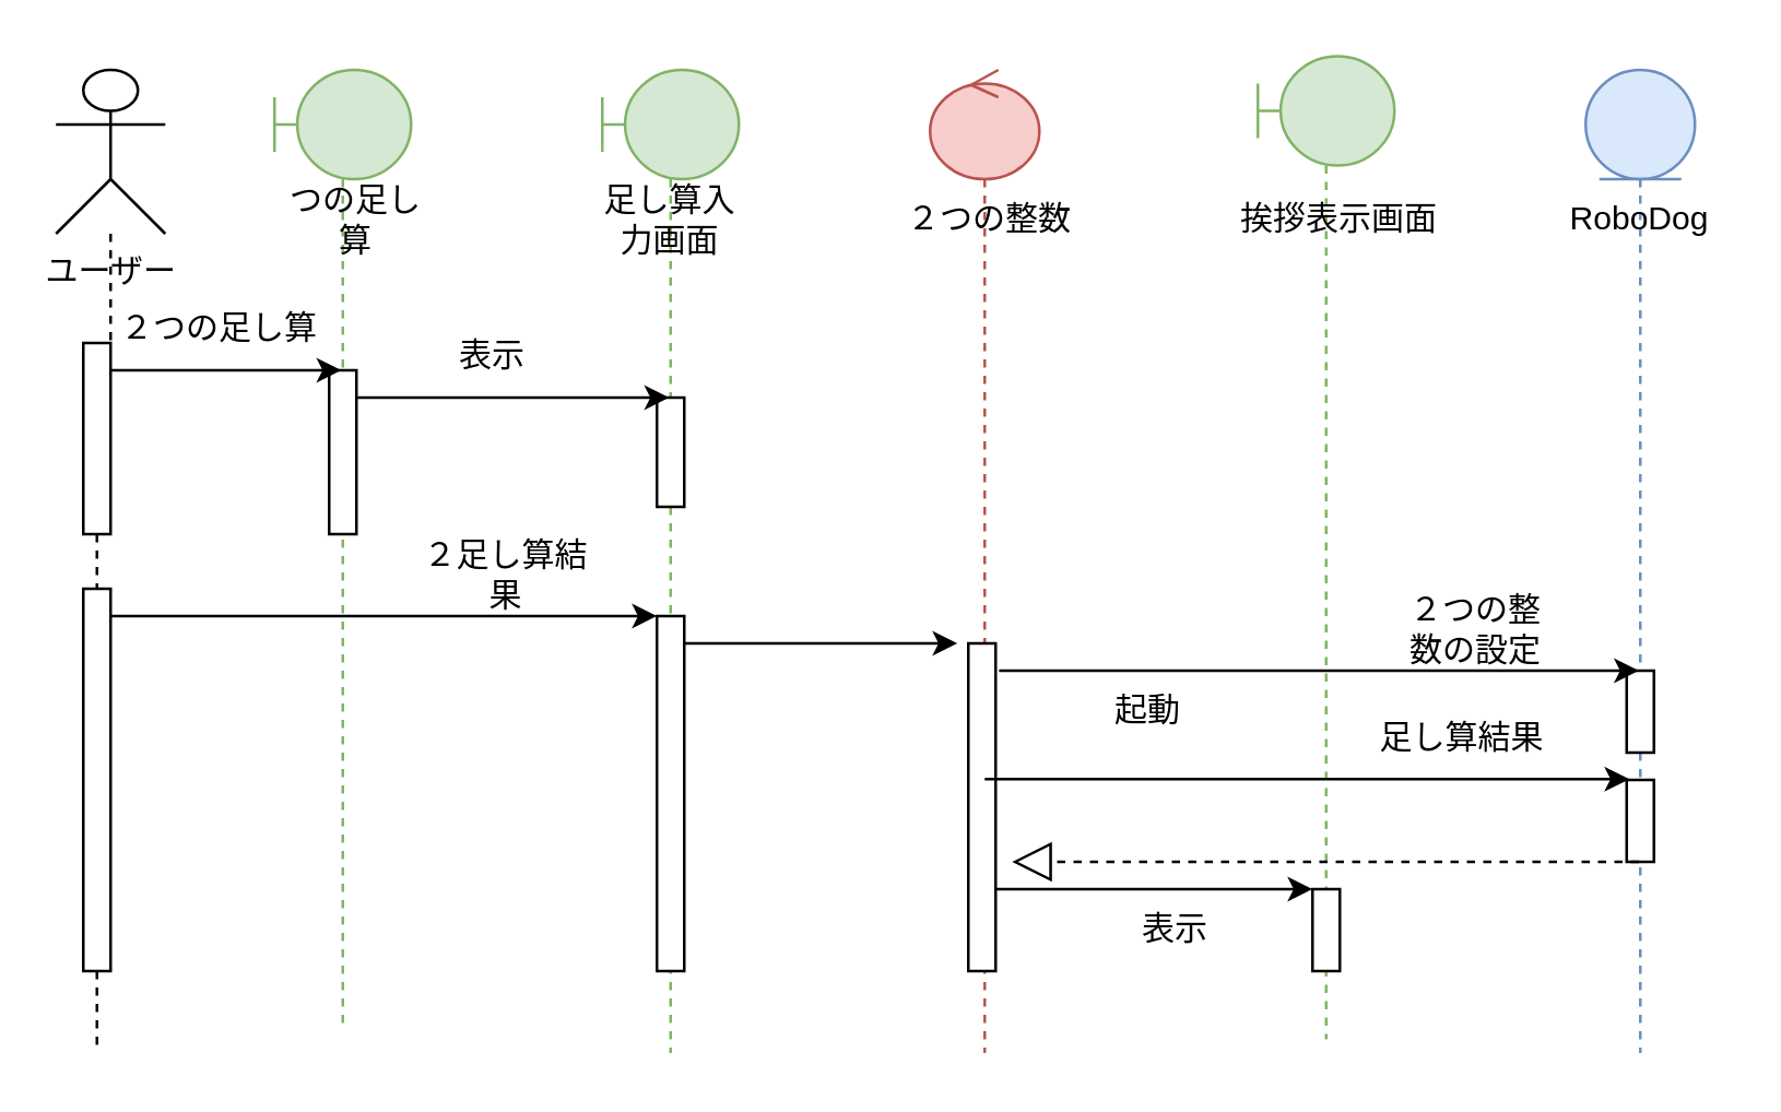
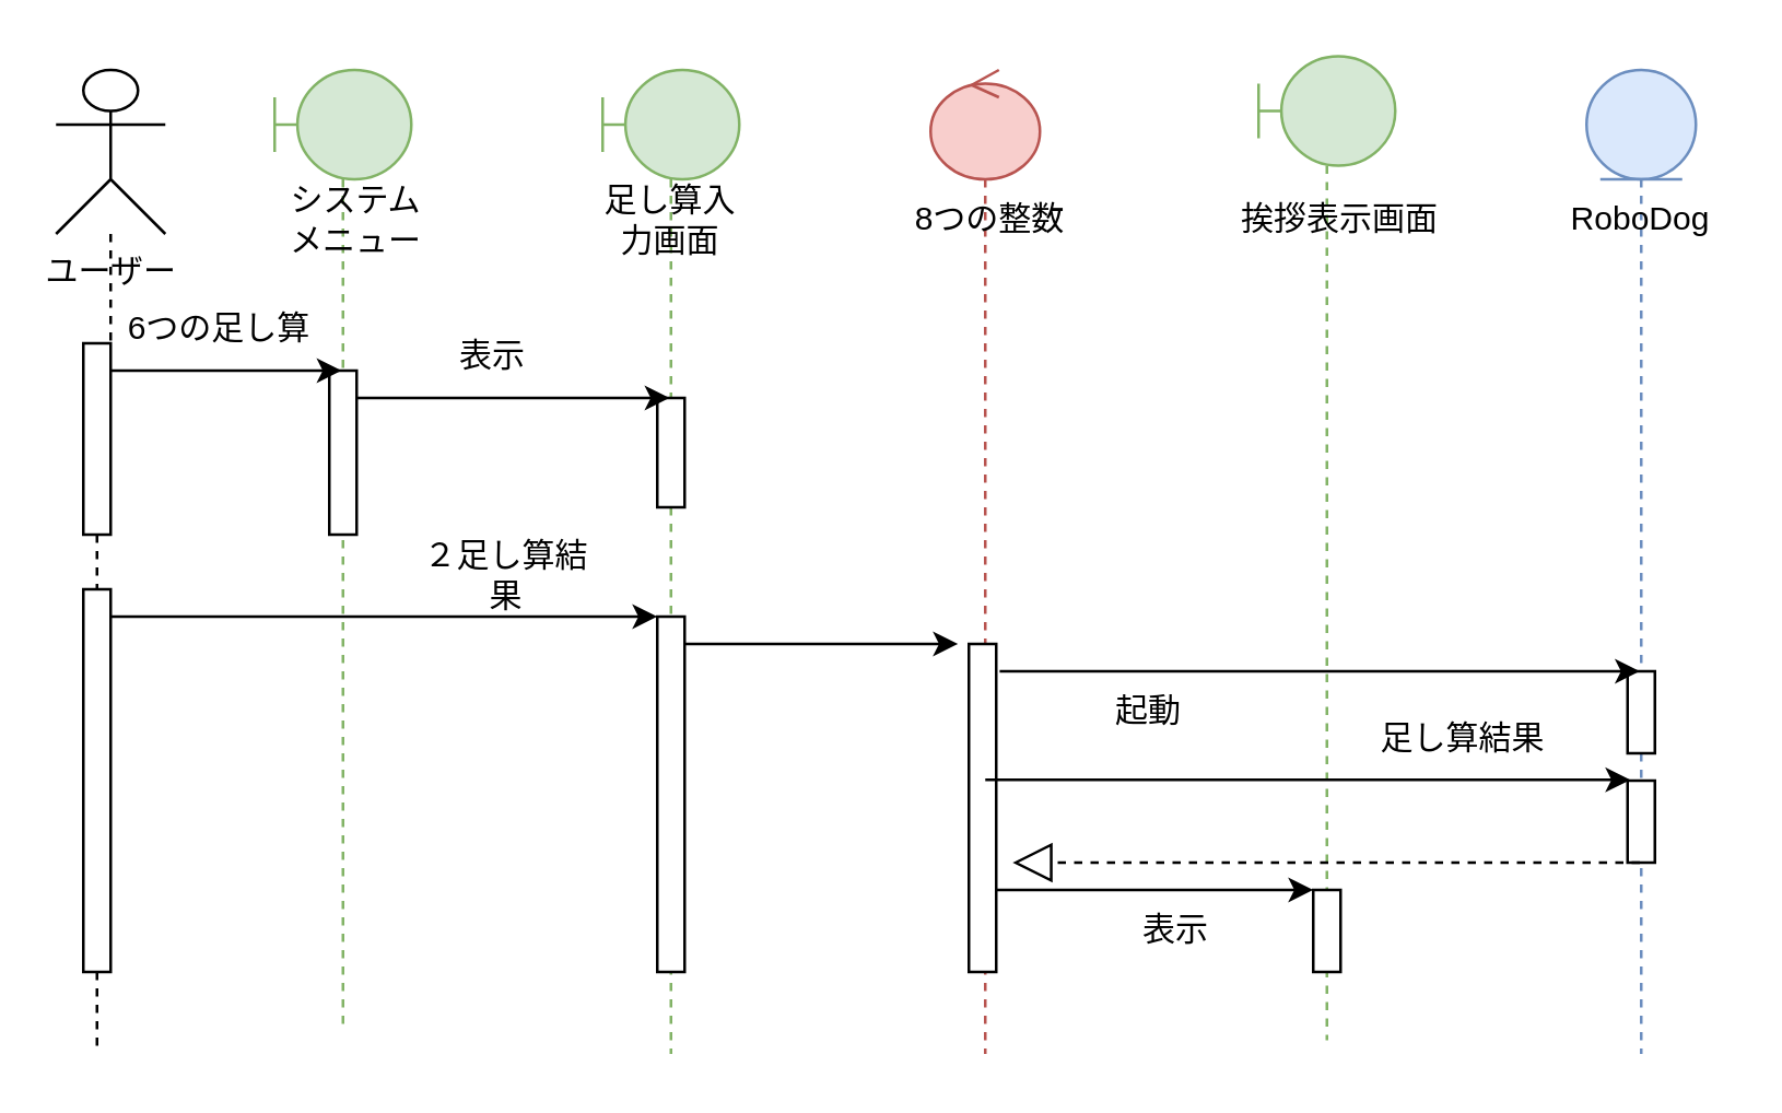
- <mxCell id="16" value="つの足し算" style="text;html=1;align=center;verticalAlign=middle;whiteSpace=wrap;rounded=0;" vertex="1" parent="1"><mxGeometry x="100" y="65" width="60" height="30" as="geometry" /></mxCell>
+ <mxCell id="16" value="システムメニュー" style="text;html=1;align=center;verticalAlign=middle;whiteSpace=wrap;rounded=0;" vertex="1" parent="1"><mxGeometry x="100" y="65" width="60" height="30" as="geometry" /></mxCell>
- <mxCell id="18" value="２つの整数" style="text;html=1;align=center;verticalAlign=middle;whiteSpace=wrap;rounded=0;" vertex="1" parent="1"><mxGeometry x="324" y="65" width="76" height="30" as="geometry" /></mxCell>
+ <mxCell id="18" value="8つの整数" style="text;html=1;align=center;verticalAlign=middle;whiteSpace=wrap;rounded=0;" vertex="1" parent="1"><mxGeometry x="324" y="65" width="76" height="30" as="geometry" /></mxCell>
- <mxCell id="27" value="２つの足し算" style="text;html=1;align=center;verticalAlign=middle;whiteSpace=wrap;rounded=0;" vertex="1" parent="1"><mxGeometry x="40" y="105" width="80" height="30" as="geometry" /></mxCell>
+ <mxCell id="27" value="6つの足し算" style="text;html=1;align=center;verticalAlign=middle;whiteSpace=wrap;rounded=0;" vertex="1" parent="1"><mxGeometry x="40" y="105" width="80" height="30" as="geometry" /></mxCell>
- <mxCell id="34" value="２つの整数の設定" style="text;html=1;align=center;verticalAlign=middle;whiteSpace=wrap;rounded=0;" vertex="1" parent="1"><mxGeometry x="510" y="215" width="60" height="30" as="geometry" /></mxCell>
